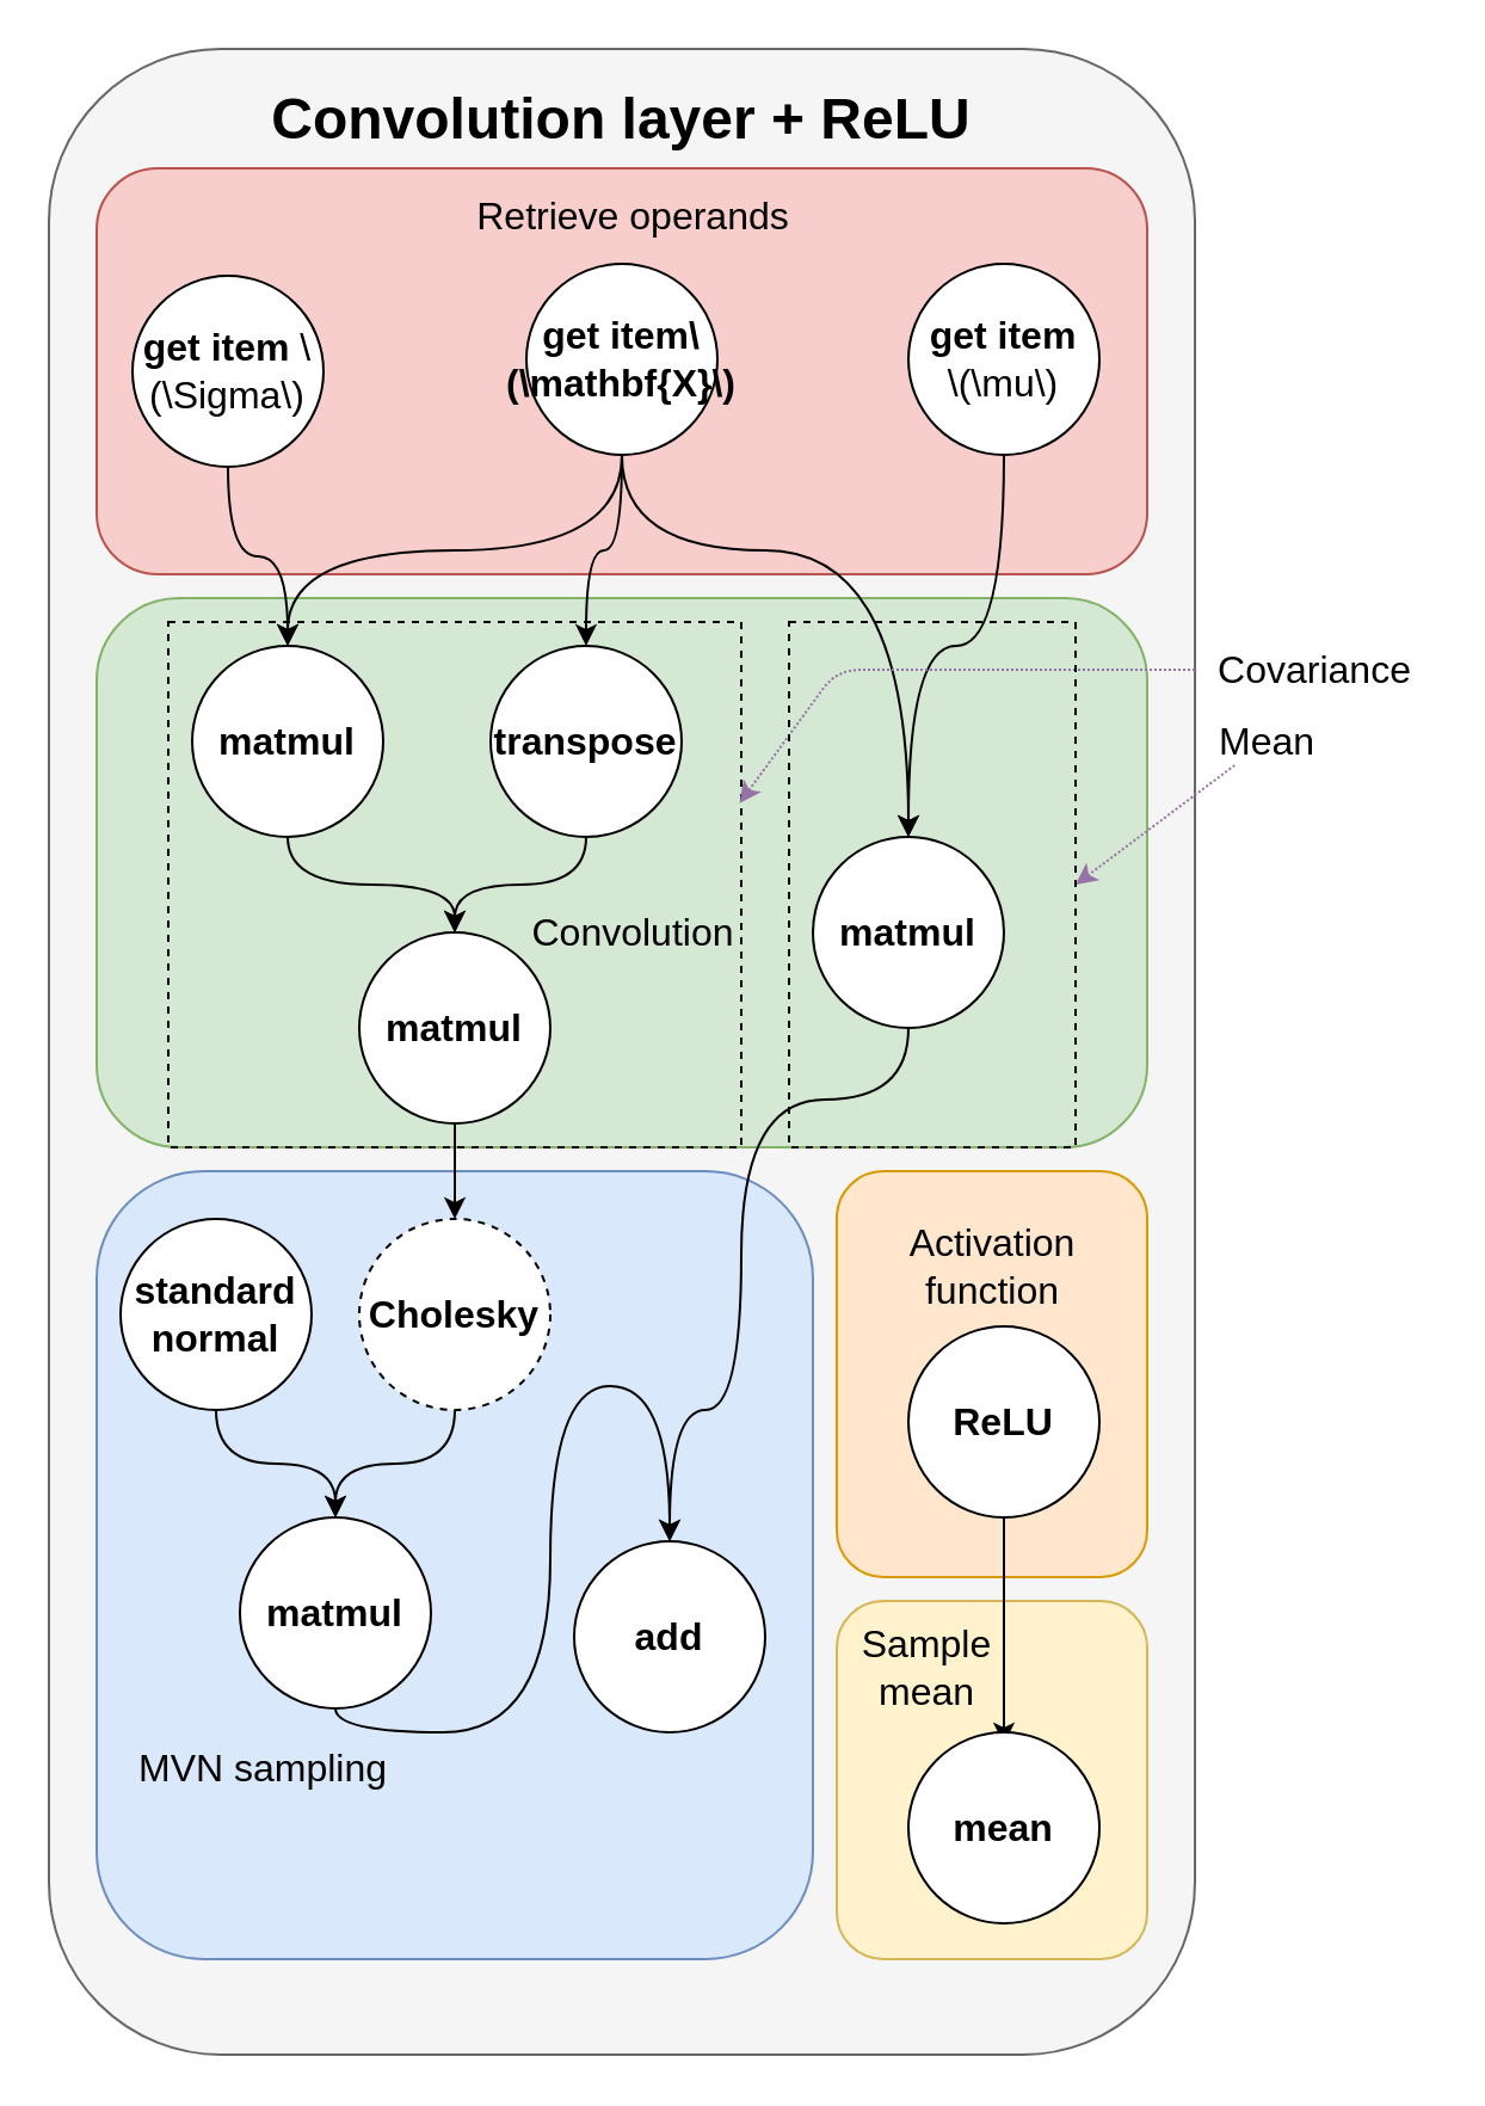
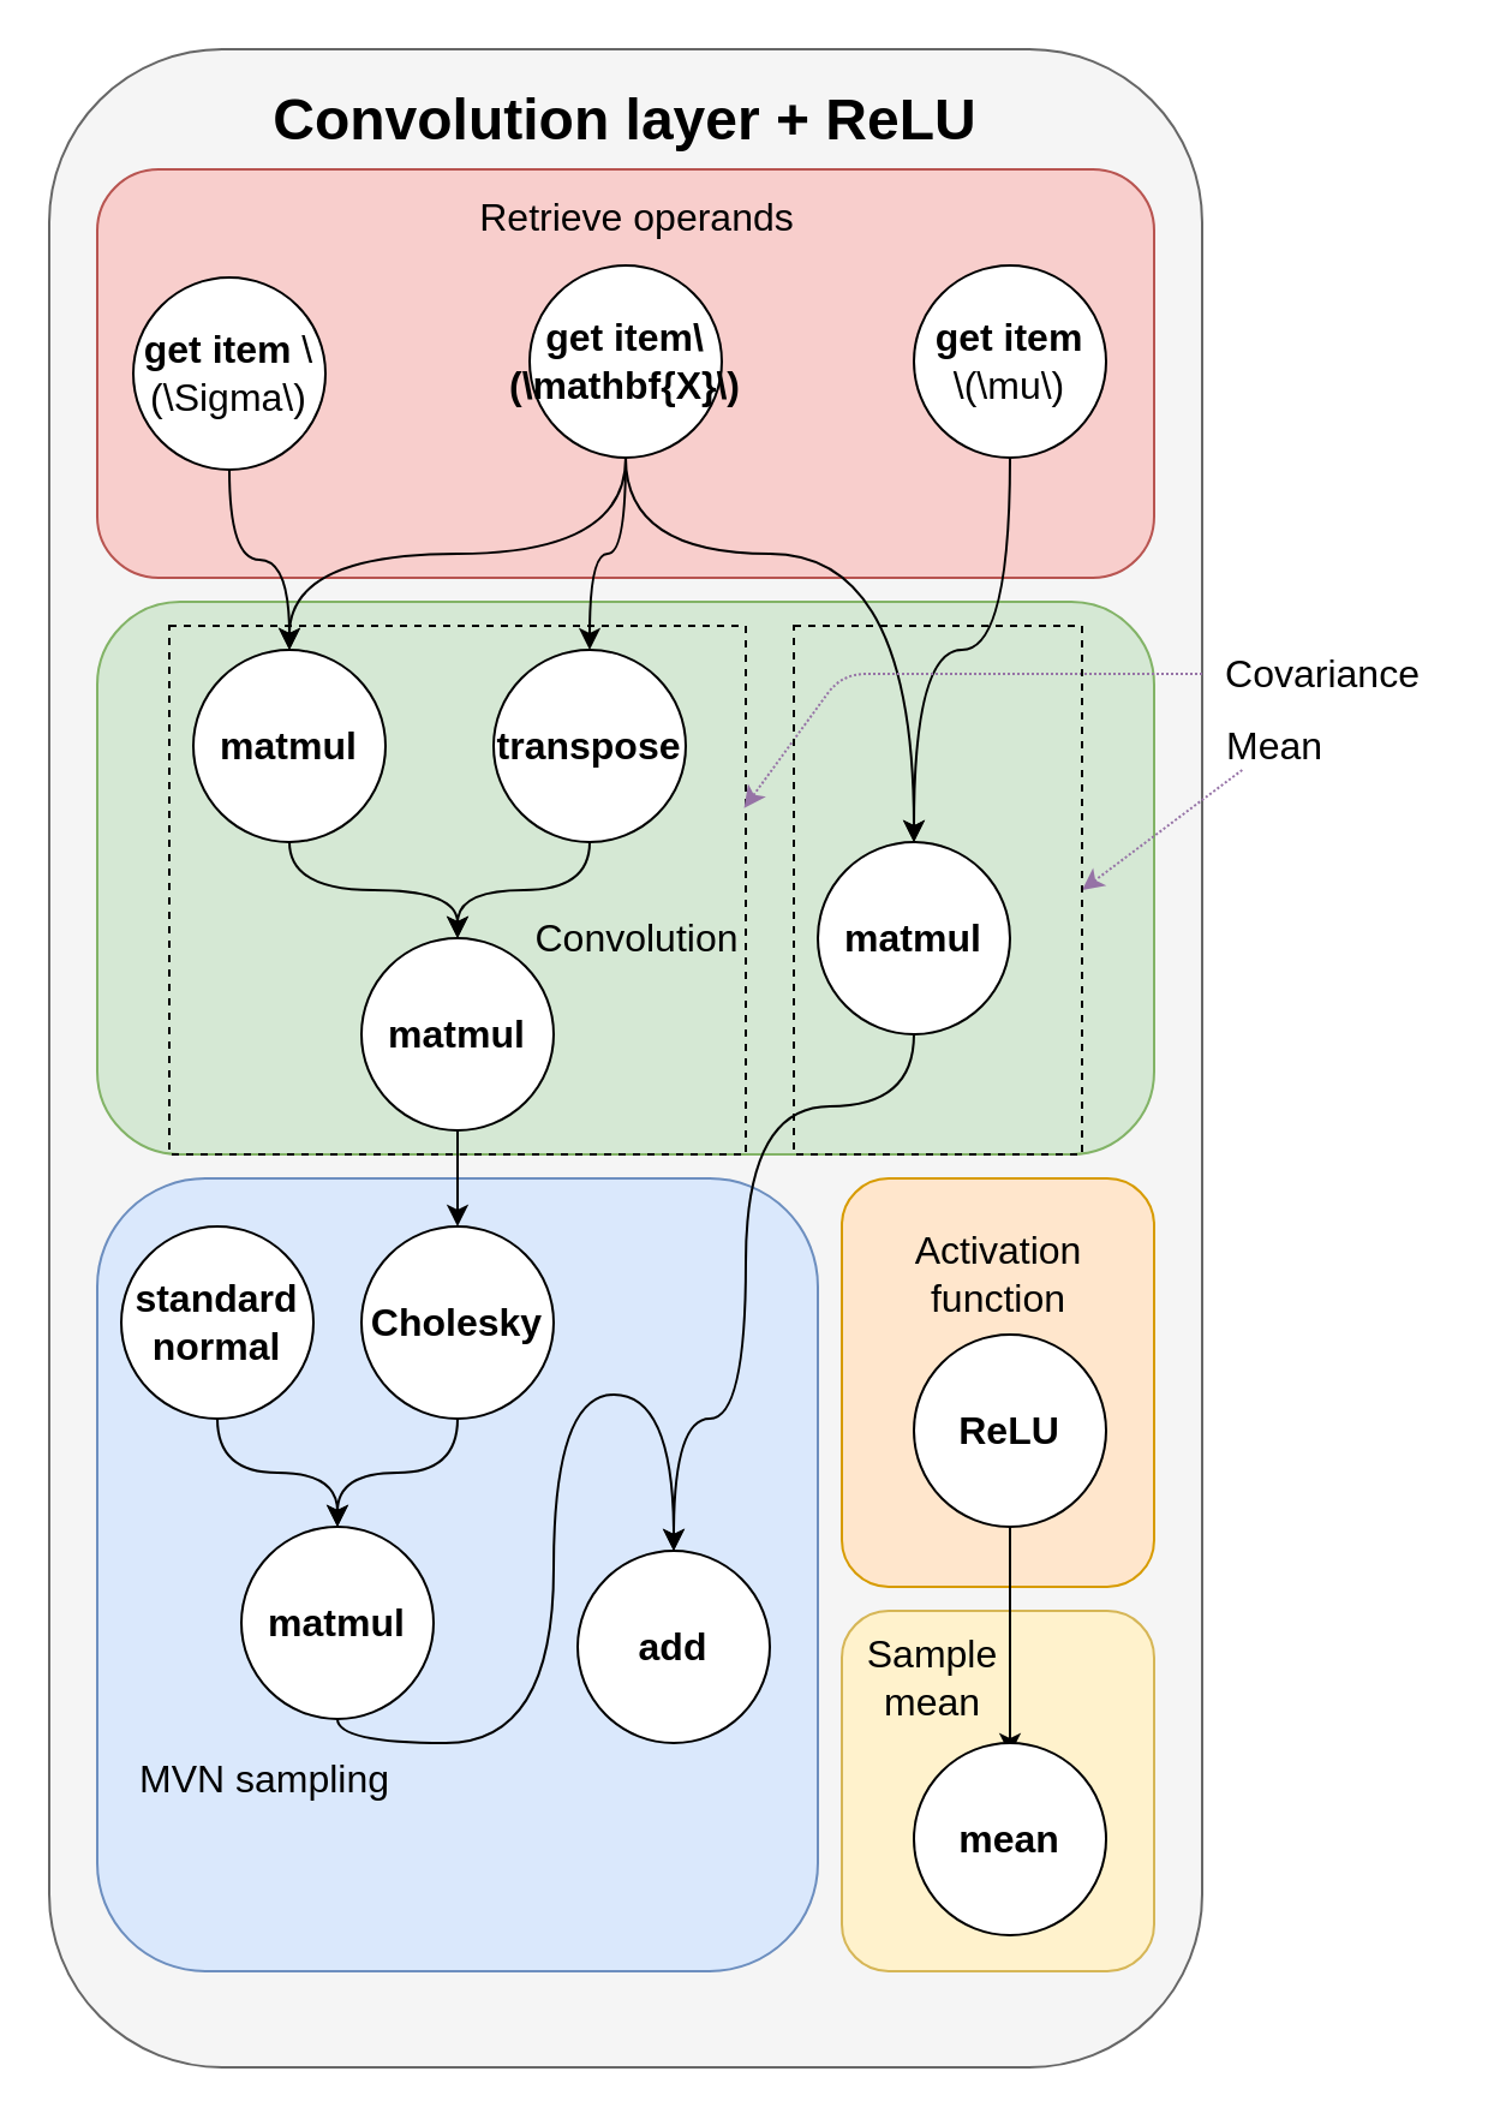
- <mxCell id="26" value="&lt;div style=&quot;font-size: 16px&quot;&gt;&lt;font style=&quot;font-size: 16px&quot;&gt;&lt;b&gt;Cholesky&lt;/b&gt;&lt;/font&gt;&lt;/div&gt;" style="ellipse;whiteSpace=wrap;html=1;aspect=fixed;dashed=1;" vertex="1" parent="1"><mxGeometry x="150" y="510" width="80" height="80" as="geometry" /></mxCell>
+ <mxCell id="26" value="&lt;div style=&quot;font-size: 16px&quot;&gt;&lt;font style=&quot;font-size: 16px&quot;&gt;&lt;b&gt;Cholesky&lt;/b&gt;&lt;/font&gt;&lt;/div&gt;" style="ellipse;whiteSpace=wrap;html=1;aspect=fixed;" vertex="1" parent="1"><mxGeometry x="150" y="510" width="80" height="80" as="geometry" /></mxCell>
